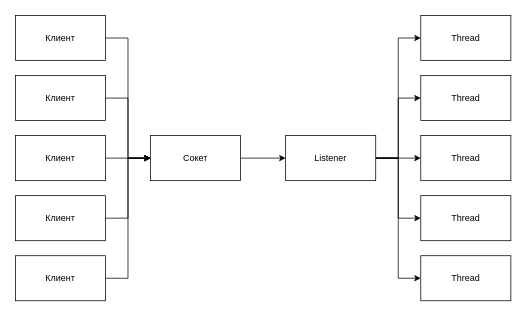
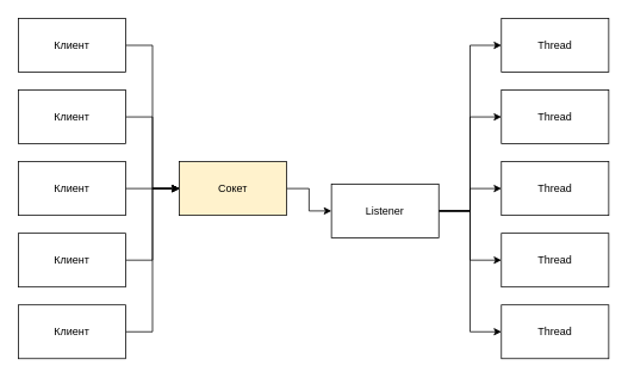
- <mxCell id="13" value="Сокет" style="rounded=0;whiteSpace=wrap;html=1;" vertex="1" parent="1"><mxGeometry x="200" y="180" width="120" height="60" as="geometry" /></mxCell>
+ <mxCell id="13" value="Сокет" style="rounded=0;whiteSpace=wrap;html=1;fillColor=#fff2cc;" vertex="1" parent="1"><mxGeometry x="200" y="180" width="120" height="60" as="geometry" /></mxCell>
- <mxCell id="19" value="Listener" style="rounded=0;whiteSpace=wrap;html=1;" vertex="1" parent="1"><mxGeometry x="380" y="180" width="120" height="60" as="geometry" /></mxCell>
+ <mxCell id="19" value="Listener" style="rounded=0;whiteSpace=wrap;html=1;" vertex="1" parent="1"><mxGeometry x="370" y="205" width="120" height="60" as="geometry" /></mxCell>
